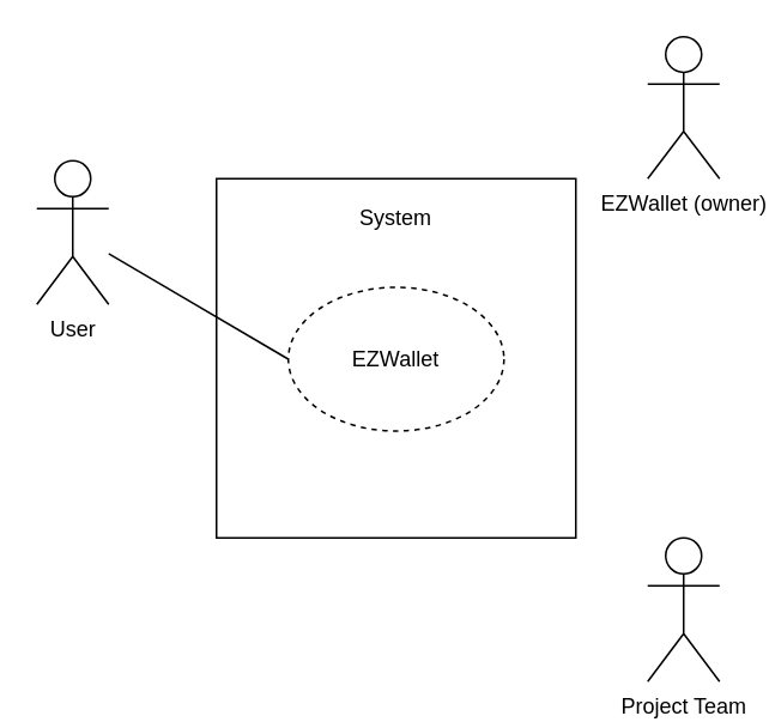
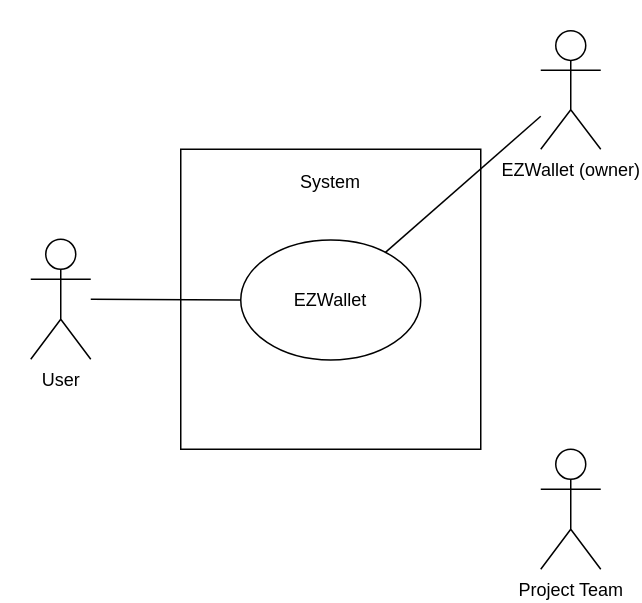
+ <mxCell id="9" value="" style="endArrow=none;html=1;rounded=0;" parent="1" source="3" target="6" edge="1"><mxGeometry width="50" height="50" relative="1" as="geometry"><mxPoint x="310" y="99" as="sourcePoint" /><mxPoint x="340" y="19" as="targetPoint" /></mxGeometry></mxCell>
- <mxCell id="4" value="User" style="shape=umlActor;verticalLabelPosition=bottom;verticalAlign=top;html=1;outlineConnect=0;" parent="1" vertex="1"><mxGeometry x="20" y="89" width="40" height="80" as="geometry" /></mxCell>
+ <mxCell id="4" value="User" style="shape=umlActor;verticalLabelPosition=bottom;verticalAlign=top;html=1;outlineConnect=0;" parent="1" vertex="1"><mxGeometry x="20" y="159" width="40" height="80" as="geometry" /></mxCell>
- <mxCell id="3" value="EZWallet" style="ellipse;whiteSpace=wrap;html=1;dashed=1;" parent="1" vertex="1"><mxGeometry x="160" y="159.5" width="120" height="80" as="geometry" /></mxCell>
+ <mxCell id="3" value="EZWallet" style="ellipse;whiteSpace=wrap;html=1;" parent="1" vertex="1"><mxGeometry x="160" y="159.5" width="120" height="80" as="geometry" /></mxCell>
